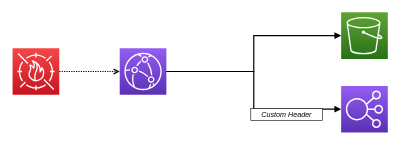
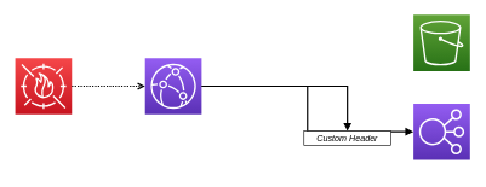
- <mxCell id="3" style="edgeStyle=orthogonalEdgeStyle;rounded=0;orthogonalLoop=1;jettySize=auto;html=1;strokeWidth=2;endArrow=block;endFill=1;entryX=0;entryY=0.5;entryDx=0;entryDy=0;entryPerimeter=0;fontColor=#FFFFFF;" parent="1" source="4" target="2" edge="1"><mxGeometry relative="1" as="geometry" /></mxCell>
+ <mxCell id="3" style="edgeStyle=orthogonalEdgeStyle;rounded=0;orthogonalLoop=1;jettySize=auto;html=1;strokeWidth=2;endArrow=block;endFill=1;fontColor=#FFFFFF;" parent="1" source="4" target="9" edge="1"><mxGeometry relative="1" as="geometry" /></mxCell>
